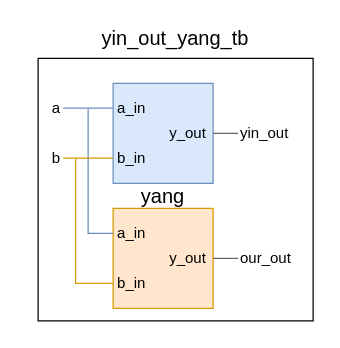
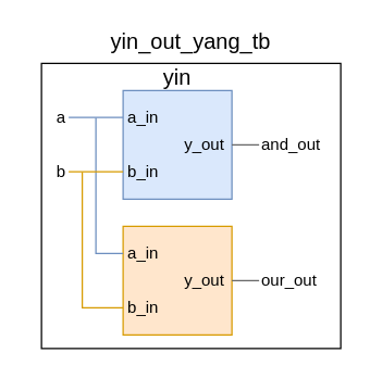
+ <mxCell id="7" value="yin" style="text;html=1;strokeColor=none;fillColor=none;align=center;verticalAlign=middle;whiteSpace=wrap;rounded=0;fontSize=16;" vertex="1" parent="1"><mxGeometry x="100" y="46" width="60" height="20" as="geometry" /></mxCell>
- <mxCell id="20" value="yin_out" style="text;html=1;strokeColor=none;fillColor=none;align=left;verticalAlign=middle;whiteSpace=wrap;rounded=0;" vertex="1" parent="1"><mxGeometry x="190" y="96" width="50" height="20" as="geometry" /></mxCell>
+ <mxCell id="20" value="and_out" style="text;html=1;strokeColor=none;fillColor=none;align=left;verticalAlign=middle;whiteSpace=wrap;rounded=0;" vertex="1" parent="1"><mxGeometry x="190" y="96" width="50" height="20" as="geometry" /></mxCell>
- <mxCell id="12" value="yang" style="text;html=1;strokeColor=none;fillColor=none;align=center;verticalAlign=middle;whiteSpace=wrap;rounded=0;fontSize=16;" vertex="1" parent="1"><mxGeometry x="100" y="146" width="60" height="20" as="geometry" /></mxCell>
